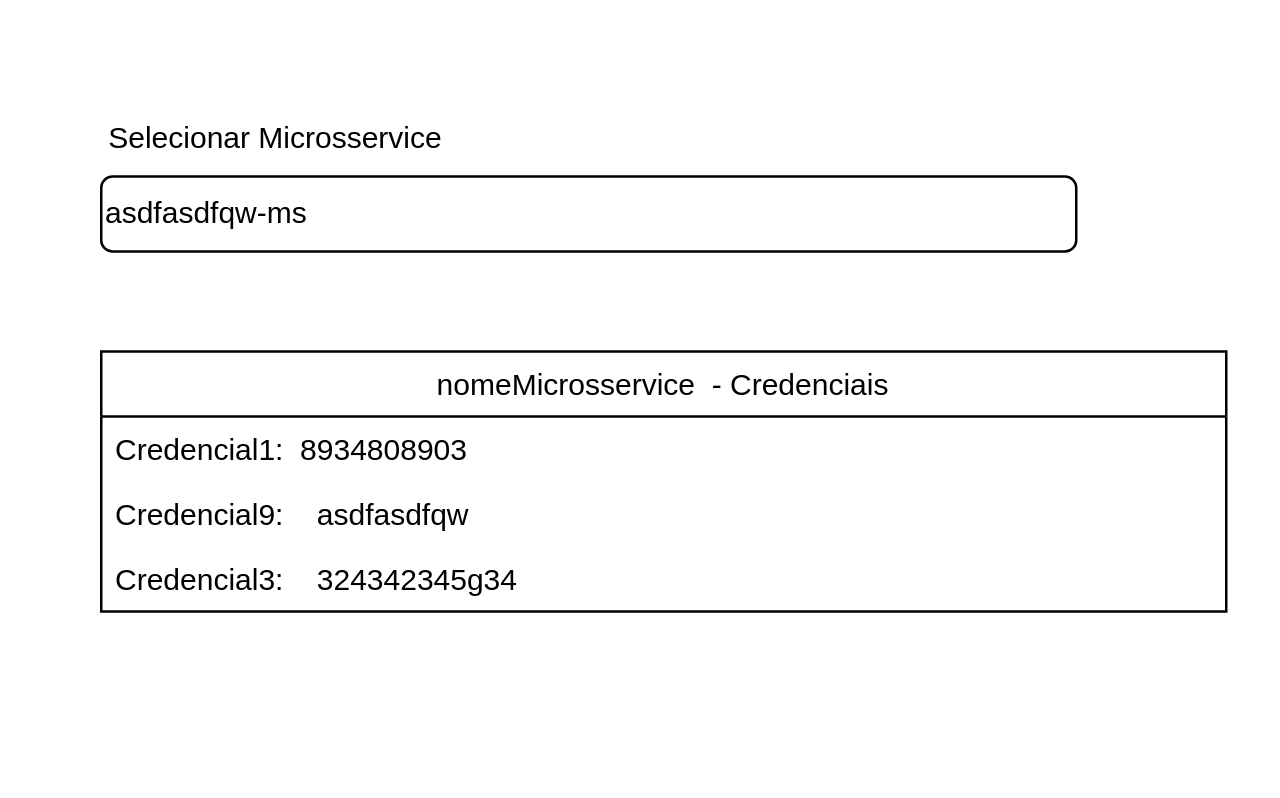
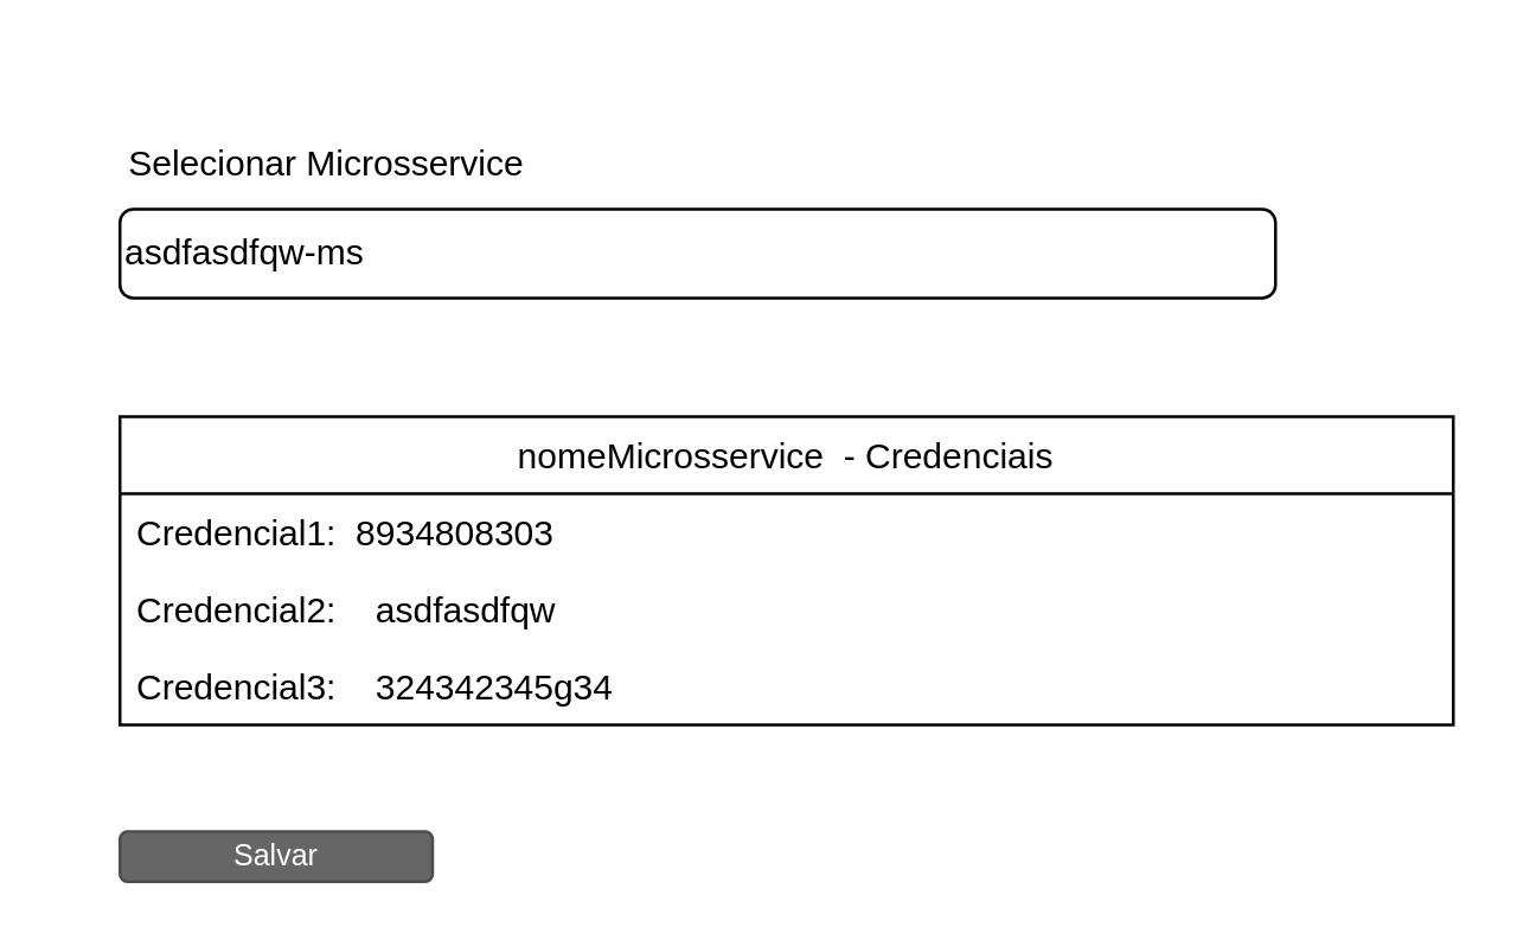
- <mxCell id="4" value="Credencial1:  8934808903  " style="text;strokeColor=none;fillColor=none;align=left;verticalAlign=top;spacingLeft=4;spacingRight=4;overflow=hidden;rotatable=0;points=[[0,0.5],[1,0.5]];portConstraint=eastwest;" vertex="1" parent="3"><mxGeometry y="26" width="450" height="26" as="geometry" /></mxCell>
+ <mxCell id="4" value="Credencial1:  8934808303  " style="text;strokeColor=none;fillColor=none;align=left;verticalAlign=top;spacingLeft=4;spacingRight=4;overflow=hidden;rotatable=0;points=[[0,0.5],[1,0.5]];portConstraint=eastwest;" vertex="1" parent="3"><mxGeometry y="26" width="450" height="26" as="geometry" /></mxCell>
- <mxCell id="5" value="Credencial9:    asdfasdfqw" style="text;strokeColor=none;fillColor=none;align=left;verticalAlign=top;spacingLeft=4;spacingRight=4;overflow=hidden;rotatable=0;points=[[0,0.5],[1,0.5]];portConstraint=eastwest;" vertex="1" parent="3"><mxGeometry y="52" width="450" height="26" as="geometry" /></mxCell>
+ <mxCell id="5" value="Credencial2:    asdfasdfqw" style="text;strokeColor=none;fillColor=none;align=left;verticalAlign=top;spacingLeft=4;spacingRight=4;overflow=hidden;rotatable=0;points=[[0,0.5],[1,0.5]];portConstraint=eastwest;" vertex="1" parent="3"><mxGeometry y="52" width="450" height="26" as="geometry" /></mxCell>
+ <mxCell id="8" value="Salvar" style="rounded=1;html=1;shadow=0;dashed=0;whiteSpace=wrap;fontSize=10;fillColor=#666666;align=center;strokeColor=#4D4D4D;fontColor=#ffffff;" vertex="1" parent="1"><mxGeometry x="40" y="280" width="105.5" height="16.88" as="geometry" /></mxCell>
